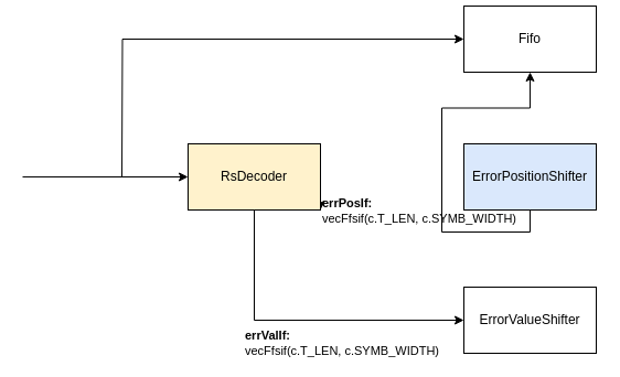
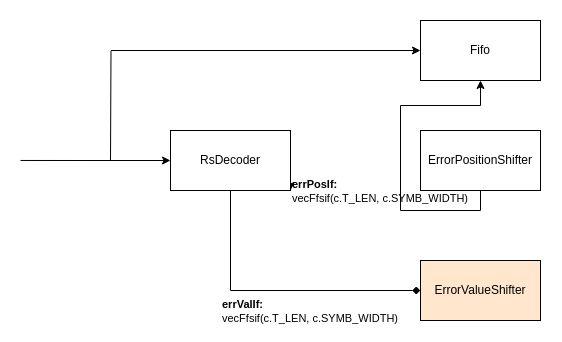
- <mxCell id="7" value="Fifo" style="rounded=0;whiteSpace=wrap;html=1;" vertex="1" parent="1"><mxGeometry x="420" y="5" width="120" height="60" as="geometry" /></mxCell>
+ <mxCell id="7" value="Fifo" style="rounded=0;whiteSpace=wrap;html=1;" vertex="1" parent="1"><mxGeometry x="420" y="20" width="120" height="60" as="geometry" /></mxCell>
- <mxCell id="5" value="RsDecoder" style="rounded=0;whiteSpace=wrap;html=1;fillColor=#fff2cc;" vertex="1" parent="1"><mxGeometry x="170" y="130" width="120" height="60" as="geometry" /></mxCell>
+ <mxCell id="5" value="RsDecoder" style="rounded=0;whiteSpace=wrap;html=1;" vertex="1" parent="1"><mxGeometry x="170" y="130" width="120" height="60" as="geometry" /></mxCell>
- <mxCell id="9" value="ErrorPositionShifter" style="rounded=0;whiteSpace=wrap;html=1;fillColor=#dae8fc;" vertex="1" parent="1"><mxGeometry x="420" y="130" width="120" height="60" as="geometry" /></mxCell>
+ <mxCell id="9" value="ErrorPositionShifter" style="rounded=0;whiteSpace=wrap;html=1;" vertex="1" parent="1"><mxGeometry x="420" y="130" width="120" height="60" as="geometry" /></mxCell>
- <mxCell id="3" style="edgeStyle=orthogonalEdgeStyle;rounded=0;orthogonalLoop=1;jettySize=auto;html=1;exitX=0.5;exitY=1;exitDx=0;exitDy=0;entryX=0;entryY=0.5;entryDx=0;entryDy=0;" edge="1" parent="1" source="5" target="11"><mxGeometry relative="1" as="geometry" /></mxCell>
+ <mxCell id="3" style="edgeStyle=orthogonalEdgeStyle;rounded=0;orthogonalLoop=1;jettySize=auto;html=1;exitX=0.5;exitY=1;exitDx=0;exitDy=0;entryX=0;entryY=0.5;entryDx=0;entryDy=0;endArrow=diamond;" edge="1" parent="1" source="5" target="11"><mxGeometry relative="1" as="geometry" /></mxCell>
- <mxCell id="11" value="ErrorValueShifter" style="rounded=0;whiteSpace=wrap;html=1;" vertex="1" parent="1"><mxGeometry x="420" y="260" width="120" height="60" as="geometry" /></mxCell>
+ <mxCell id="11" value="ErrorValueShifter" style="rounded=0;whiteSpace=wrap;html=1;fillColor=#ffe6cc;" vertex="1" parent="1"><mxGeometry x="420" y="260" width="120" height="60" as="geometry" /></mxCell>
